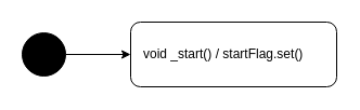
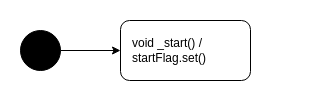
- <mxCell id="4" value="void _start() / startFlag.set()" style="shape=rect;rounded=1;html=1;whiteSpace=wrap;align=left;spacingLeft=10;" vertex="1" parent="1"><mxGeometry x="120" y="20" width="190" height="60" as="geometry" /></mxCell>
+ <mxCell id="4" value="void _start() / startFlag.set()" style="shape=rect;rounded=1;html=1;whiteSpace=wrap;align=left;spacingLeft=10;" vertex="1" parent="1"><mxGeometry x="120" y="20" width="130" height="60" as="geometry" /></mxCell>
